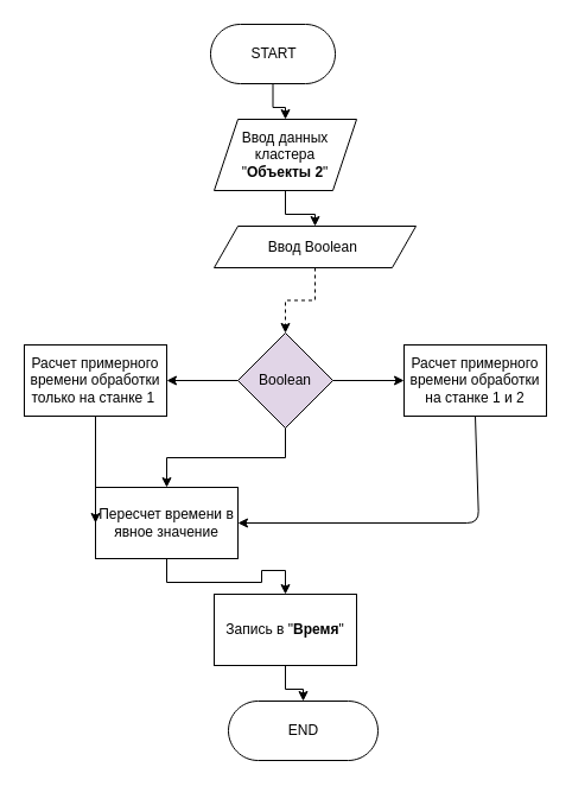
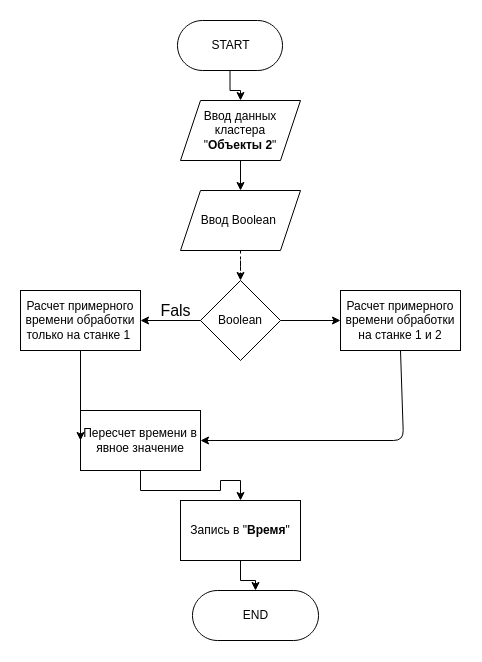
- <mxCell id="8" value="Ввод Boolean&amp;nbsp;" style="shape=parallelogram;perimeter=parallelogramPerimeter;whiteSpace=wrap;html=1;fixedSize=1;dashed=0;" vertex="1" parent="1"><mxGeometry x="180" y="190" width="170" height="35" as="geometry" /></mxCell>
+ <mxCell id="8" value="Ввод Boolean&amp;nbsp;" style="shape=parallelogram;perimeter=parallelogramPerimeter;whiteSpace=wrap;html=1;fixedSize=1;dashed=0;" vertex="1" parent="1"><mxGeometry x="180" y="190" width="120" height="60" as="geometry" /></mxCell>
+ <mxCell id="15" value="&lt;font style=&quot;font-size: 16px&quot;&gt;Fals&lt;/font&gt;" style="text;html=1;align=center;verticalAlign=middle;resizable=0;points=[];autosize=1;" vertex="1" parent="1"><mxGeometry x="150" y="300" width="50" height="20" as="geometry" /></mxCell>
- <mxCell id="12" value="Boolean" style="rhombus;whiteSpace=wrap;html=1;dashed=0;fillColor=#e1d5e7;" vertex="1" parent="1"><mxGeometry x="200" y="280" width="80" height="80" as="geometry" /></mxCell>
+ <mxCell id="12" value="Boolean" style="rhombus;whiteSpace=wrap;html=1;dashed=0;" vertex="1" parent="1"><mxGeometry x="200" y="280" width="80" height="80" as="geometry" /></mxCell>
- <mxCell id="11" value="" style="edgeStyle=orthogonalEdgeStyle;rounded=0;orthogonalLoop=1;jettySize=auto;html=1;" edge="1" parent="1" source="12" target="17"><mxGeometry relative="1" as="geometry" /></mxCell>
